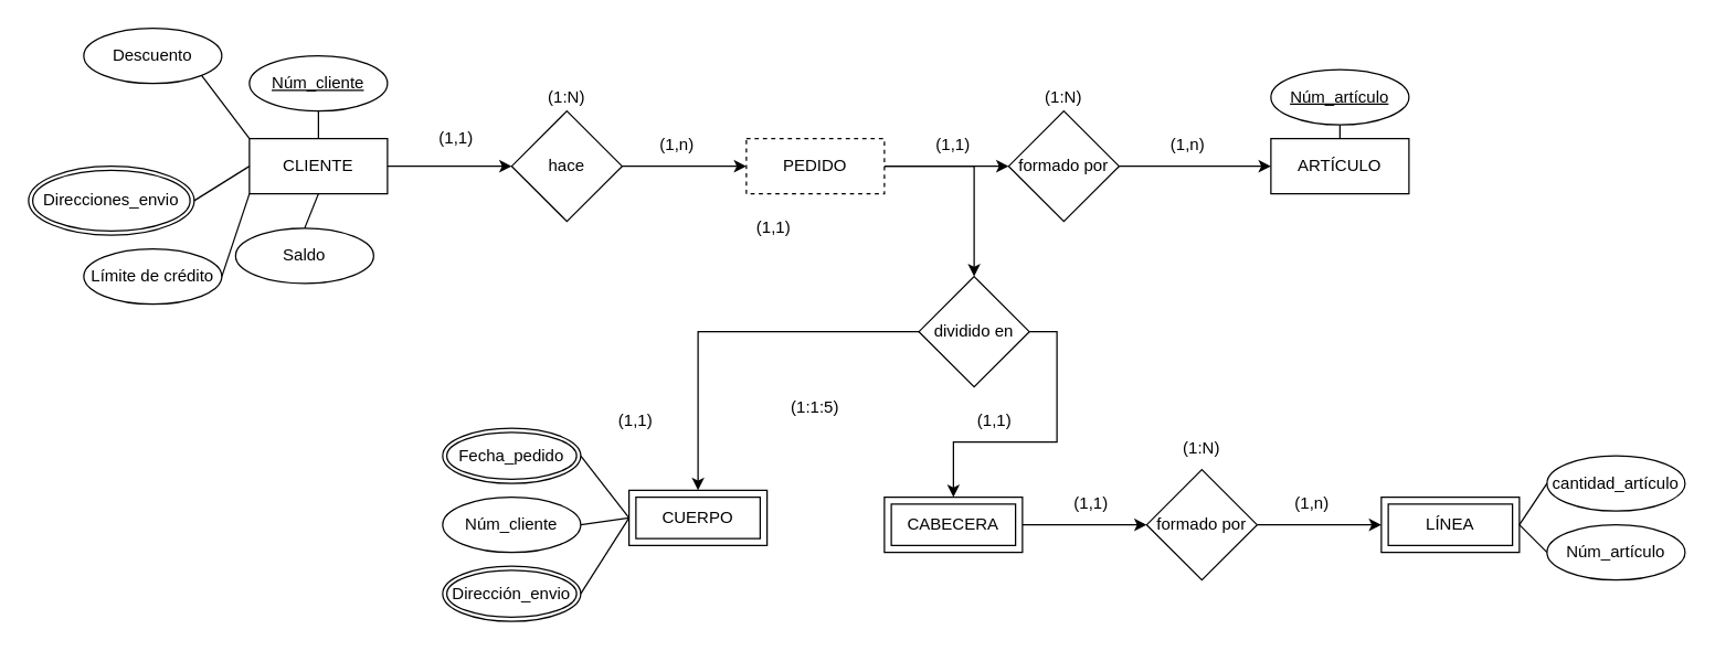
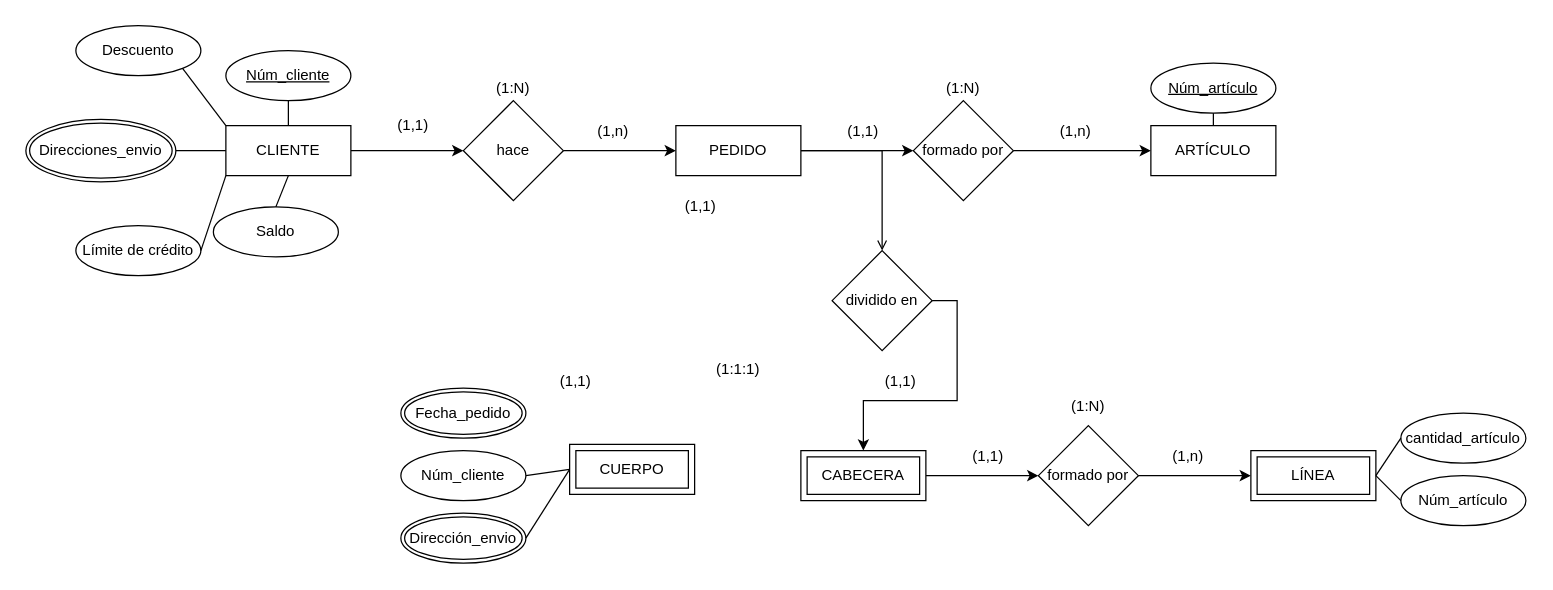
- <mxCell id="7" value="PEDIDO" style="whiteSpace=wrap;html=1;align=center;dashed=1;" parent="1" vertex="1"><mxGeometry x="540" y="100" width="100" height="40" as="geometry" /></mxCell>
+ <mxCell id="7" value="PEDIDO" style="whiteSpace=wrap;html=1;align=center;" parent="1" vertex="1"><mxGeometry x="540" y="100" width="100" height="40" as="geometry" /></mxCell>
- <mxCell id="20" value="Direcciones_envio" style="ellipse;shape=doubleEllipse;margin=3;whiteSpace=wrap;html=1;align=center;" parent="1" vertex="1"><mxGeometry x="20" y="120" width="120" height="50" as="geometry" /></mxCell>
+ <mxCell id="20" value="Direcciones_envio" style="ellipse;shape=doubleEllipse;margin=3;whiteSpace=wrap;html=1;align=center;" parent="1" vertex="1"><mxGeometry x="20" y="95" width="120" height="50" as="geometry" /></mxCell>
- <mxCell id="6" value="" style="edgeStyle=orthogonalEdgeStyle;rounded=0;orthogonalLoop=1;jettySize=auto;html=1;" parent="1" source="7" target="17" edge="1"><mxGeometry relative="1" as="geometry" /></mxCell>
+ <mxCell id="6" value="" style="edgeStyle=orthogonalEdgeStyle;rounded=0;orthogonalLoop=1;jettySize=auto;html=1;endArrow=open;" parent="1" source="7" target="17" edge="1"><mxGeometry relative="1" as="geometry" /></mxCell>
- <mxCell id="15" style="edgeStyle=orthogonalEdgeStyle;rounded=0;orthogonalLoop=1;jettySize=auto;html=1;exitX=0;exitY=0.5;exitDx=0;exitDy=0;entryX=0.5;entryY=0;entryDx=0;entryDy=0;" parent="1" source="17" target="10" edge="1"><mxGeometry relative="1" as="geometry" /></mxCell>
- <mxCell id="49" value="(1:1:5)" style="text;html=1;strokeColor=none;fillColor=none;align=center;verticalAlign=middle;whiteSpace=wrap;rounded=0;" vertex="1" parent="1"><mxGeometry x="560" y="280" width="60" height="30" as="geometry" /></mxCell>
+ <mxCell id="49" value="(1:1:1)" style="text;html=1;strokeColor=none;fillColor=none;align=center;verticalAlign=middle;whiteSpace=wrap;rounded=0;" vertex="1" parent="1"><mxGeometry x="560" y="280" width="60" height="30" as="geometry" /></mxCell>
- <mxCell id="27" value="" style="endArrow=none;html=1;rounded=0;entryX=0;entryY=0.5;entryDx=0;entryDy=0;exitX=1;exitY=0.5;exitDx=0;exitDy=0;" parent="1" source="30" target="10" edge="1"><mxGeometry width="50" height="50" relative="1" as="geometry"><mxPoint x="427.32" y="480" as="sourcePoint" /><mxPoint x="392.675" y="535.858" as="targetPoint" /></mxGeometry></mxCell>
